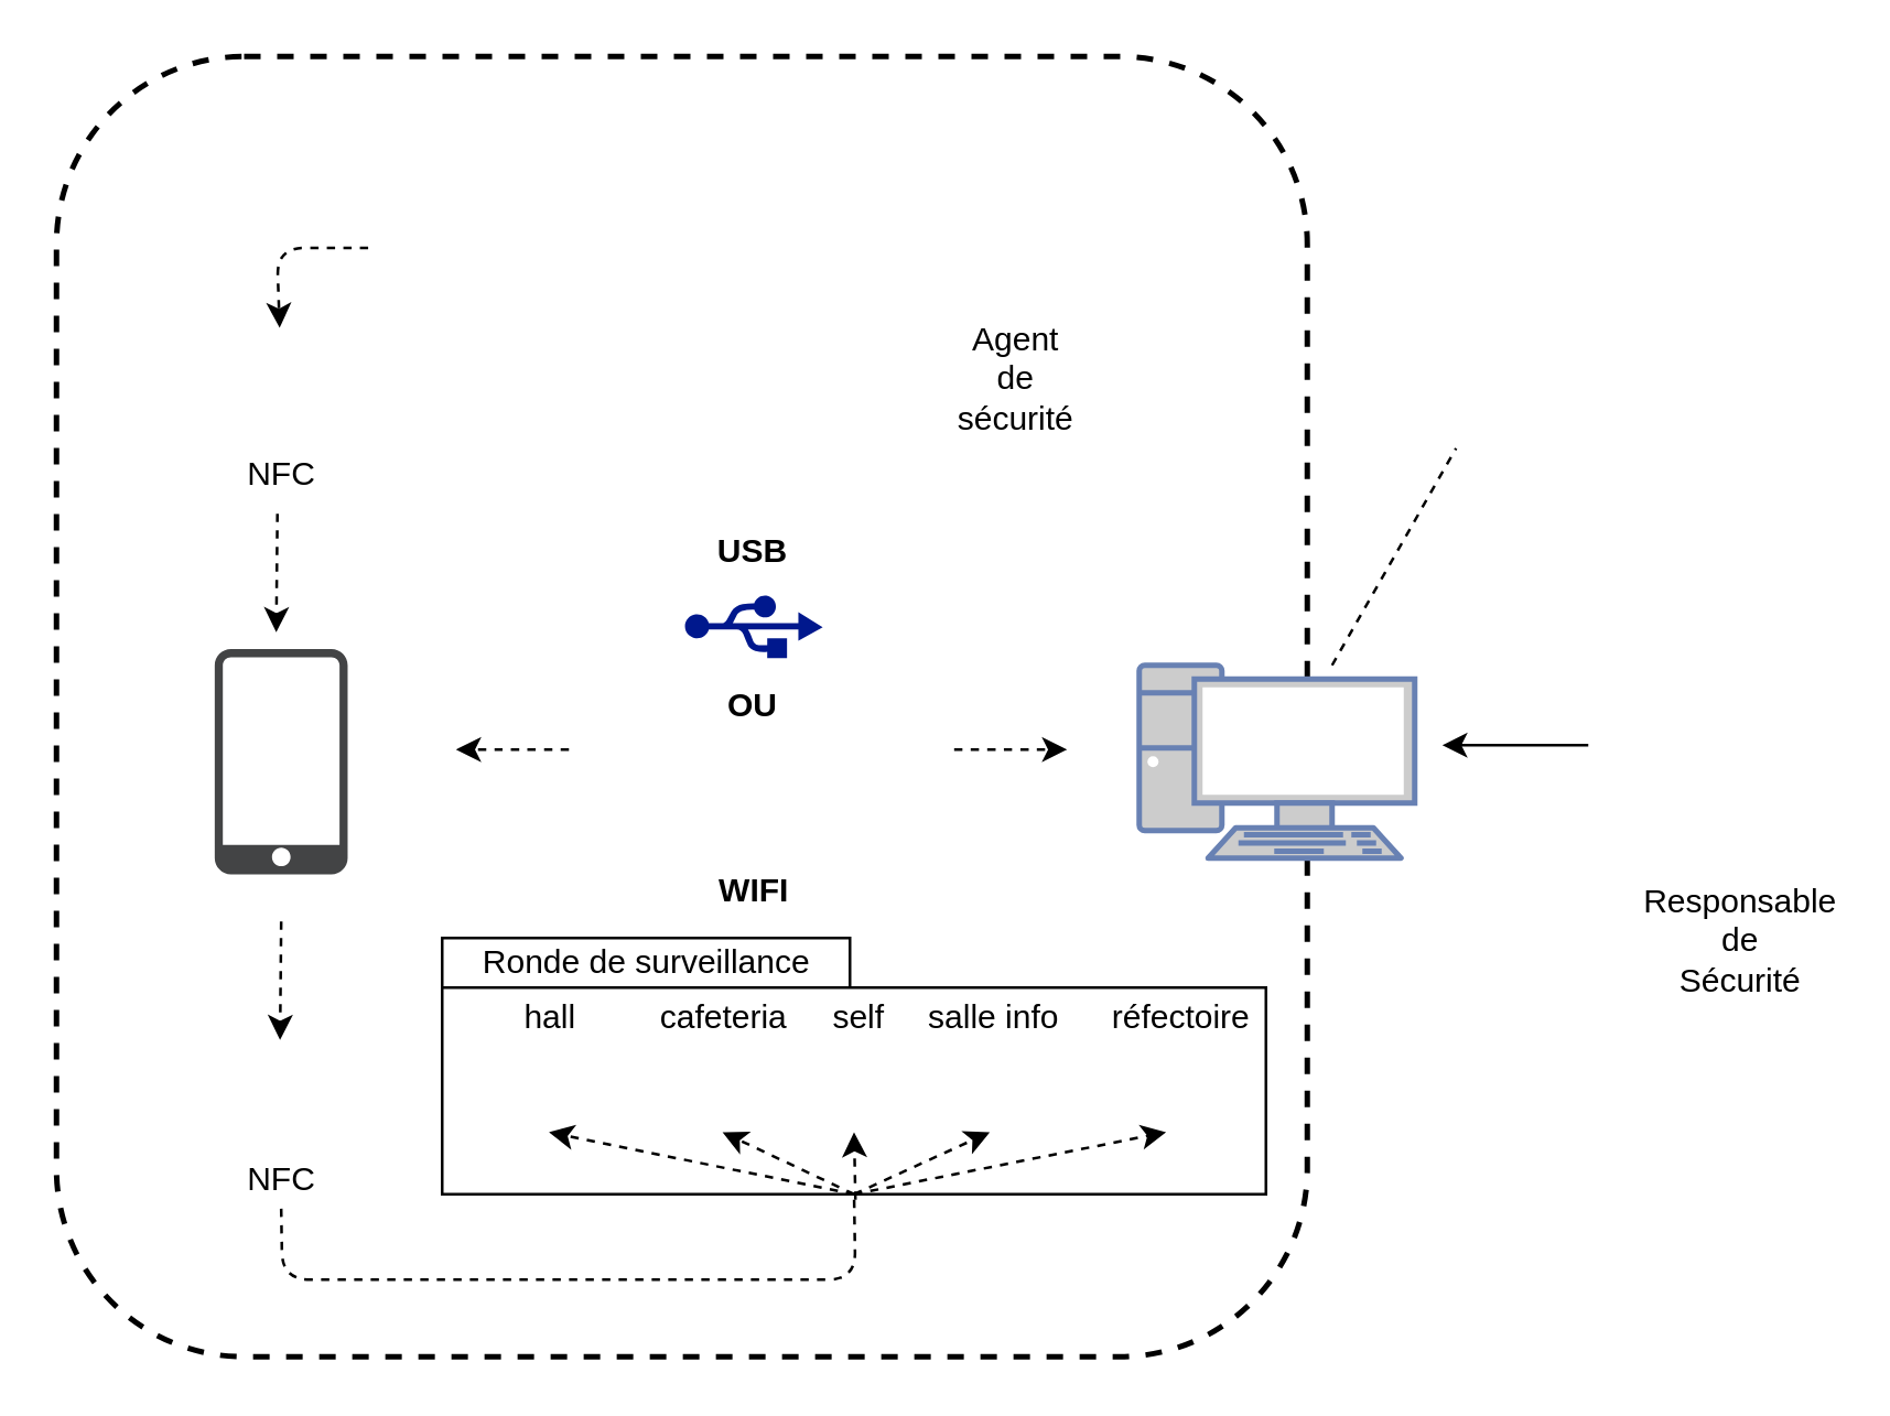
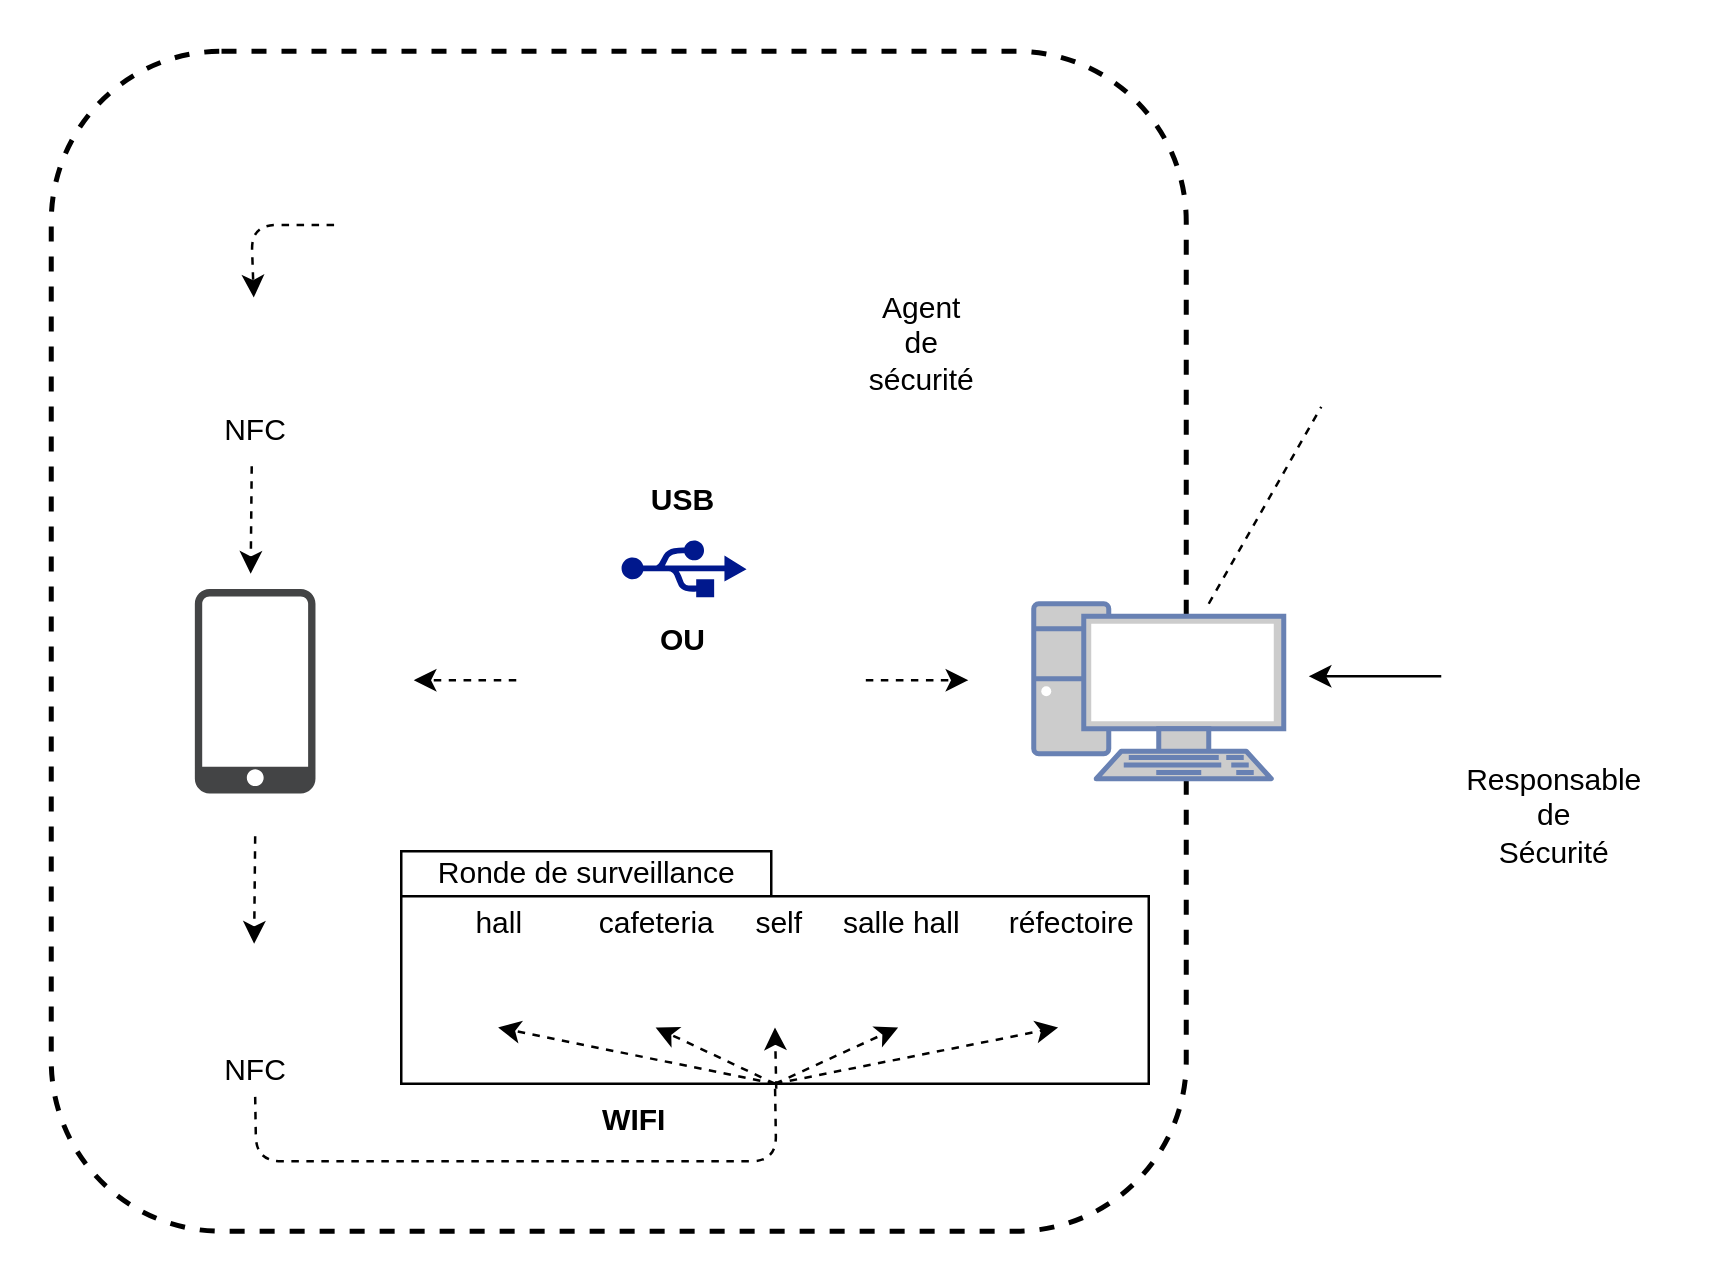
- <mxCell id="14" value="WIFI" style="text;html=1;align=center;verticalAlign=middle;resizable=0;points=[];autosize=1;fontStyle=1" parent="1" vertex="1"><mxGeometry x="251.12" y="314" width="44" height="18" as="geometry" /></mxCell>
+ <mxCell id="14" value="WIFI" style="text;html=1;align=center;verticalAlign=middle;resizable=0;points=[];autosize=1;fontStyle=1" parent="1" vertex="1"><mxGeometry x="231.12" y="439" width="44" height="18" as="geometry" /></mxCell>
- <mxCell id="10" value="&lt;div align=&quot;center&quot;&gt;Responsable &lt;br&gt;&lt;/div&gt;&lt;div&gt;de&lt;/div&gt;&lt;div&gt;Sécurité&lt;br&gt;&lt;/div&gt;" style="text;html=1;align=center;verticalAlign=middle;resizable=0;points=[];autosize=1;" parent="1" vertex="1"><mxGeometry x="587" y="318" width="87" height="46" as="geometry" /></mxCell>
+ <mxCell id="10" value="&lt;div align=&quot;center&quot;&gt;Responsable &lt;br&gt;&lt;/div&gt;&lt;div&gt;de&lt;/div&gt;&lt;div&gt;Sécurité&lt;br&gt;&lt;/div&gt;" style="text;html=1;align=center;verticalAlign=middle;resizable=0;points=[];autosize=1;" parent="1" vertex="1"><mxGeometry x="577" y="303" width="87" height="46" as="geometry" /></mxCell>
- <mxCell id="40" value="salle info" style="text;html=1;align=center;verticalAlign=middle;resizable=0;points=[];autosize=1;fontColor=#000000;" parent="1" vertex="1"><mxGeometry x="327.25" y="360" width="65" height="18" as="geometry" /></mxCell>
+ <mxCell id="40" value="salle hall" style="text;html=1;align=center;verticalAlign=middle;resizable=0;points=[];autosize=1;fontColor=#000000;" parent="1" vertex="1"><mxGeometry x="327.25" y="360" width="65" height="18" as="geometry" /></mxCell>
